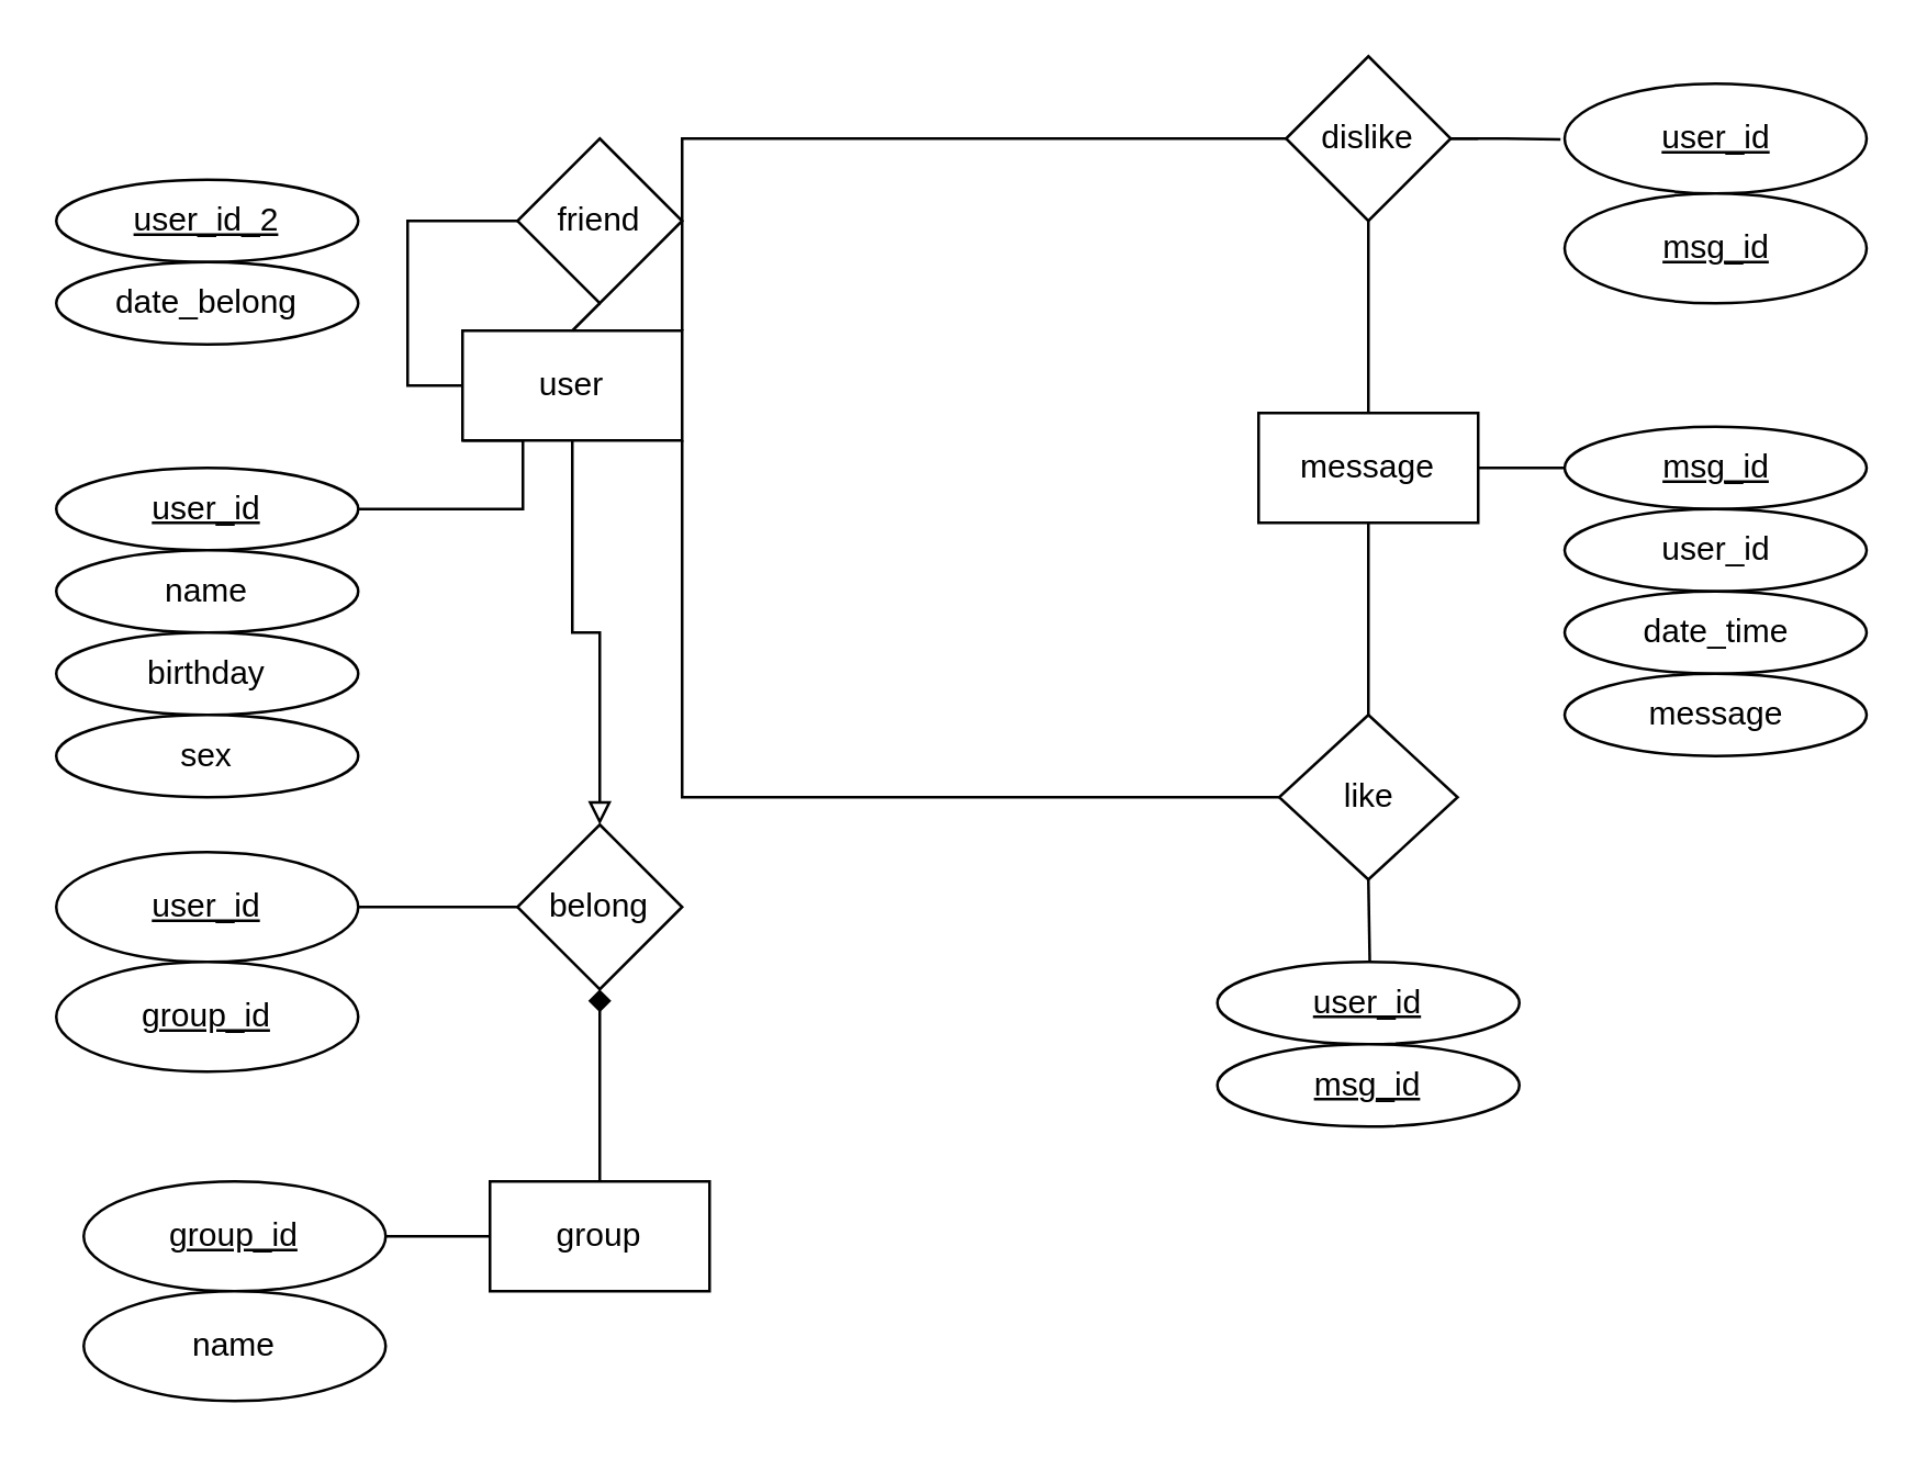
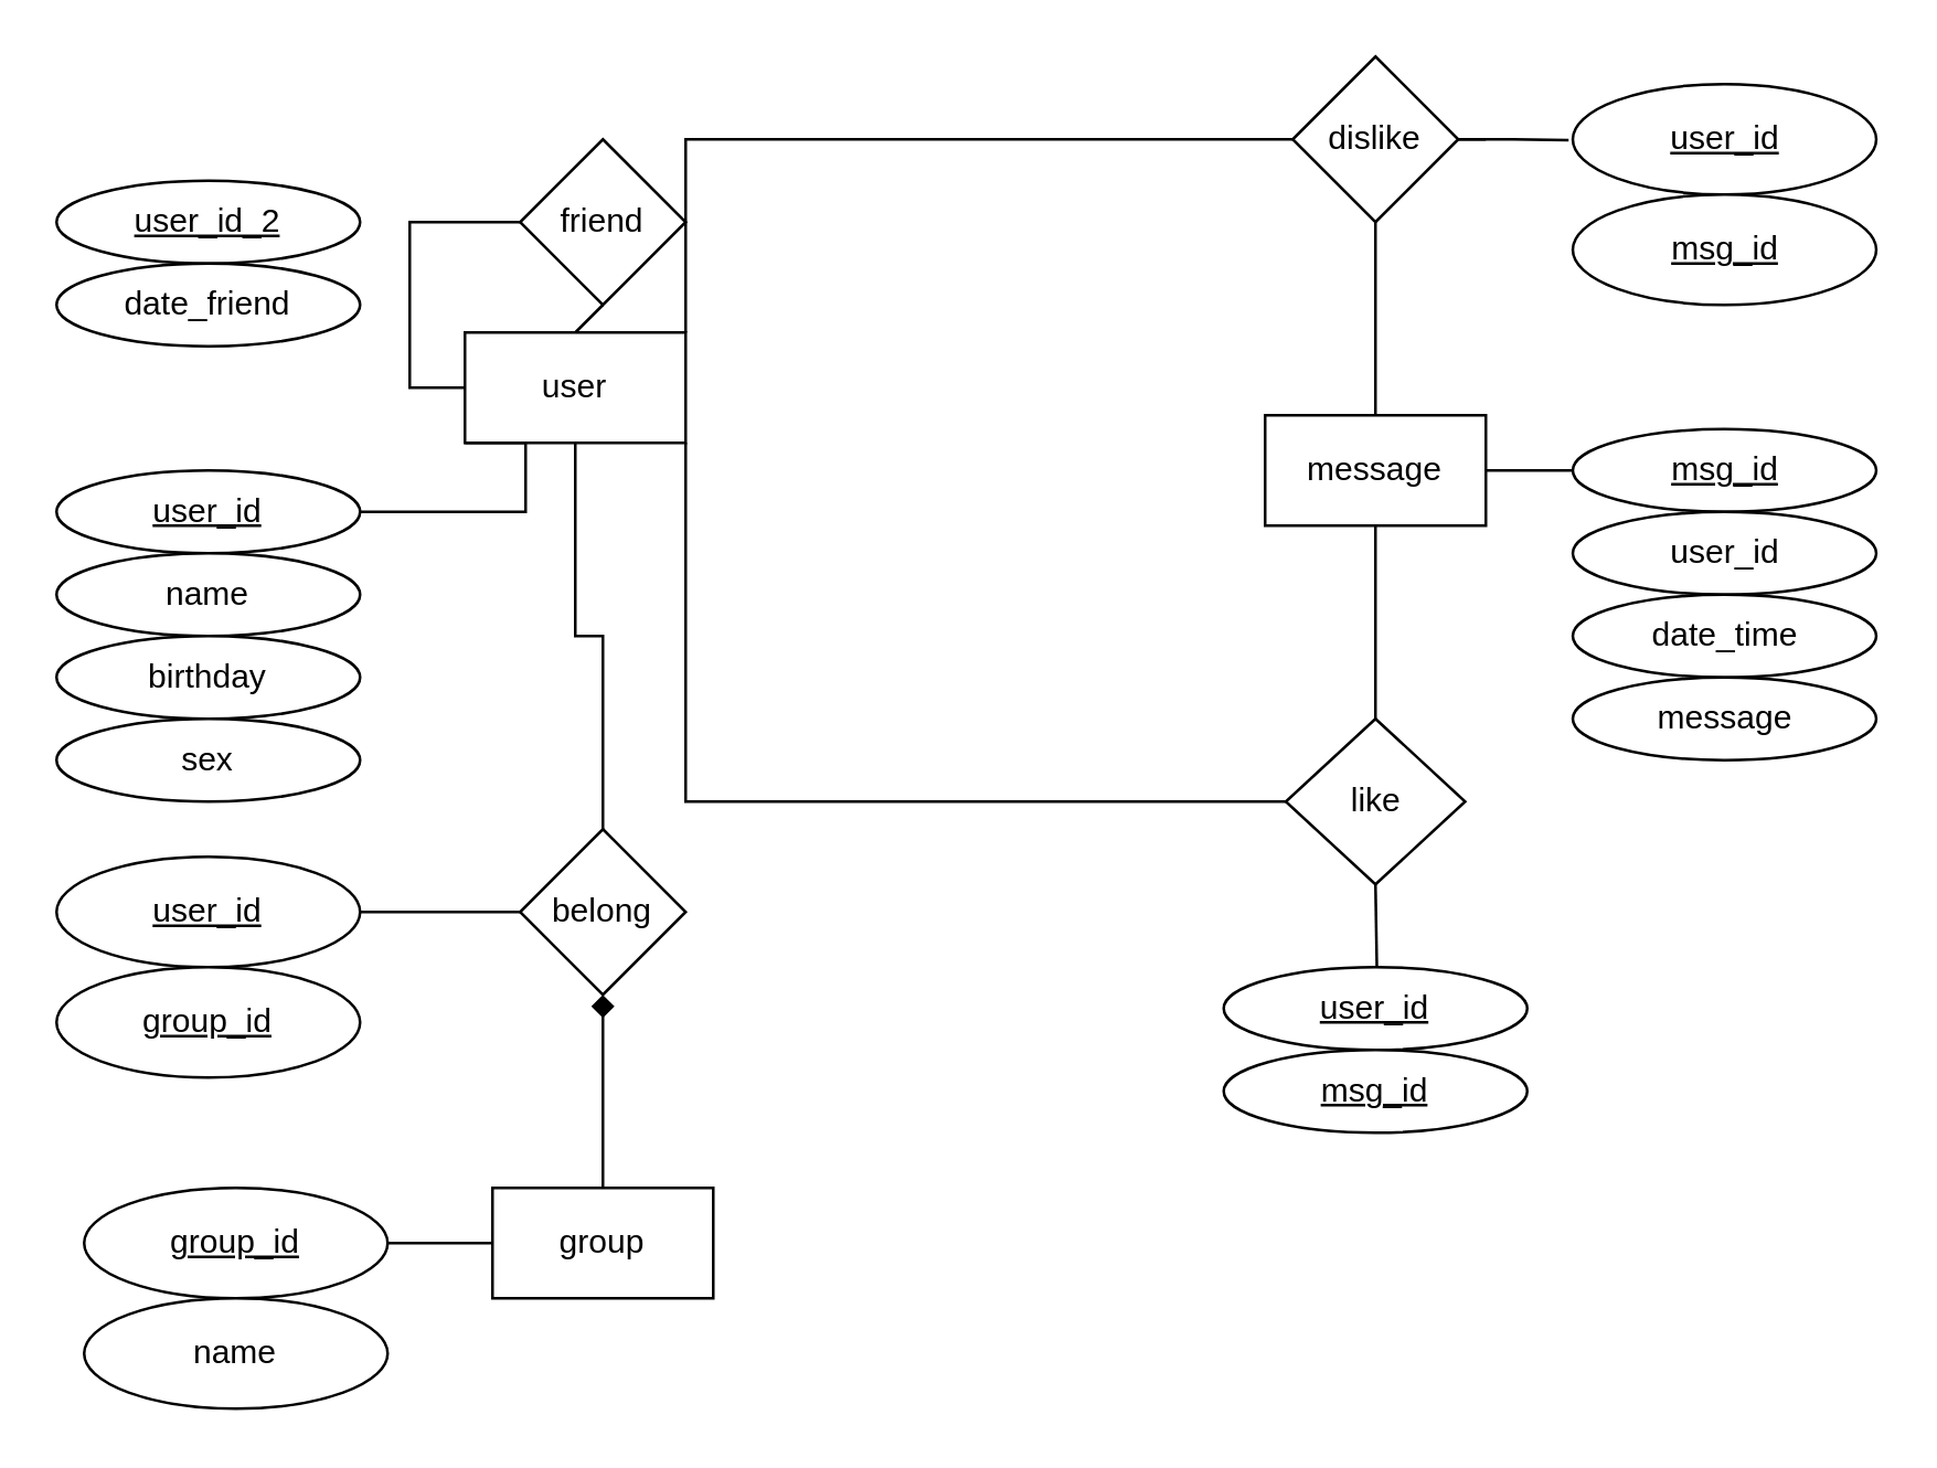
- <mxCell id="12" value="date_belong" style="ellipse;whiteSpace=wrap;html=1;" parent="1" vertex="1"><mxGeometry x="20" y="95" width="110" height="30" as="geometry" /></mxCell>
+ <mxCell id="12" value="date_friend" style="ellipse;whiteSpace=wrap;html=1;" parent="1" vertex="1"><mxGeometry x="20" y="95" width="110" height="30" as="geometry" /></mxCell>
- <mxCell id="3" style="edgeStyle=orthogonalEdgeStyle;rounded=0;orthogonalLoop=1;jettySize=auto;html=1;exitX=0.5;exitY=1;exitDx=0;exitDy=0;endArrow=block;endFill=0;" edge="1" parent="1" source="6" target="30"><mxGeometry relative="1" as="geometry" /></mxCell>
+ <mxCell id="3" style="edgeStyle=orthogonalEdgeStyle;rounded=0;orthogonalLoop=1;jettySize=auto;html=1;exitX=0.5;exitY=1;exitDx=0;exitDy=0;endArrow=none;endFill=0;" edge="1" parent="1" source="6" target="30"><mxGeometry relative="1" as="geometry" /></mxCell>
